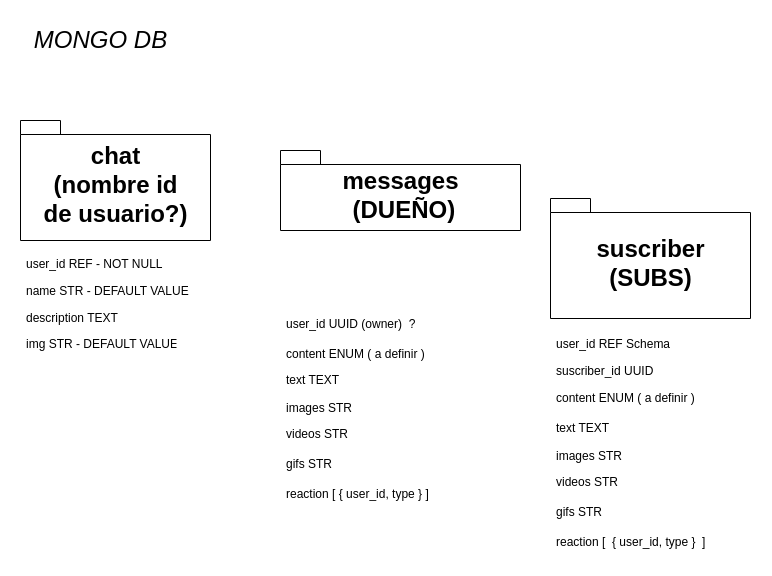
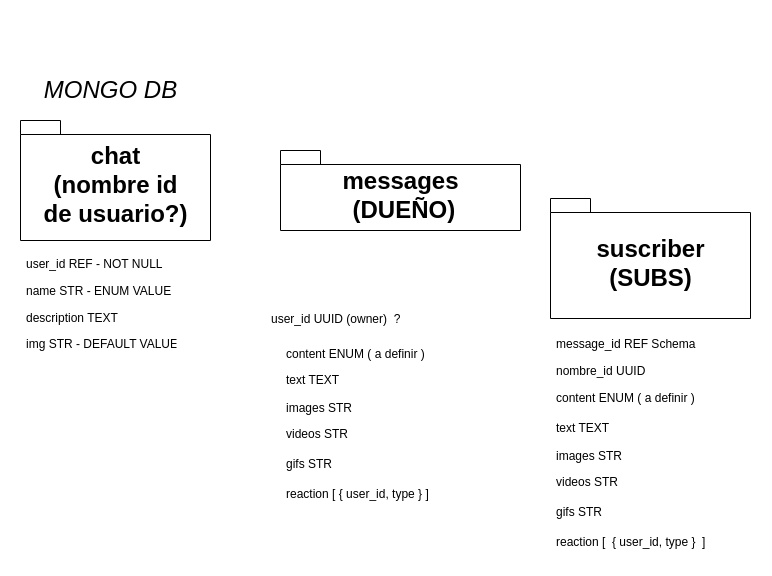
- <mxCell id="4" value="&lt;span style=&quot;font-size: 24px;&quot;&gt;&lt;i&gt;MONGO DB&lt;/i&gt;&lt;/span&gt;" style="text;html=1;align=center;verticalAlign=middle;resizable=0;points=[];autosize=1;strokeColor=none;fillColor=none;" parent="1" vertex="1"><mxGeometry x="20" y="20" width="160" height="40" as="geometry" /></mxCell>
+ <mxCell id="4" value="&lt;span style=&quot;font-size: 24px;&quot;&gt;&lt;i&gt;MONGO DB&lt;/i&gt;&lt;/span&gt;" style="text;html=1;align=center;verticalAlign=middle;resizable=0;points=[];autosize=1;strokeColor=none;fillColor=none;" parent="1" vertex="1"><mxGeometry x="30" y="70" width="160" height="40" as="geometry" /></mxCell>
- <mxCell id="19" value="name STR - DEFAULT VALUE" style="text;strokeColor=none;fillColor=none;align=left;verticalAlign=top;spacingLeft=4;spacingRight=4;overflow=hidden;rotatable=0;points=[[0,0.5],[1,0.5]];portConstraint=eastwest;" parent="1" vertex="1"><mxGeometry x="20" y="277" width="180" height="26" as="geometry" /></mxCell>
+ <mxCell id="19" value="name STR - ENUM VALUE" style="text;strokeColor=none;fillColor=none;align=left;verticalAlign=top;spacingLeft=4;spacingRight=4;overflow=hidden;rotatable=0;points=[[0,0.5],[1,0.5]];portConstraint=eastwest;" parent="1" vertex="1"><mxGeometry x="20" y="277" width="180" height="26" as="geometry" /></mxCell>
- <mxCell id="6" value="user_id UUID (owner)  ?" style="text;strokeColor=none;fillColor=none;align=left;verticalAlign=top;spacingLeft=4;spacingRight=4;overflow=hidden;rotatable=0;points=[[0,0.5],[1,0.5]];portConstraint=eastwest;" parent="1" vertex="1"><mxGeometry x="280" y="310" width="160" height="26" as="geometry" /></mxCell>
+ <mxCell id="6" value="user_id UUID (owner)  ?" style="text;strokeColor=none;fillColor=none;align=left;verticalAlign=top;spacingLeft=4;spacingRight=4;overflow=hidden;rotatable=0;points=[[0,0.5],[1,0.5]];portConstraint=eastwest;" parent="1" vertex="1"><mxGeometry x="265" y="305" width="160" height="26" as="geometry" /></mxCell>
- <mxCell id="24" value="user_id REF Schema" style="text;strokeColor=none;fillColor=none;align=left;verticalAlign=top;spacingLeft=4;spacingRight=4;overflow=hidden;rotatable=0;points=[[0,0.5],[1,0.5]];portConstraint=eastwest;" parent="1" vertex="1"><mxGeometry x="550" y="330" width="160" height="26" as="geometry" /></mxCell>
+ <mxCell id="24" value="message_id REF Schema" style="text;strokeColor=none;fillColor=none;align=left;verticalAlign=top;spacingLeft=4;spacingRight=4;overflow=hidden;rotatable=0;points=[[0,0.5],[1,0.5]];portConstraint=eastwest;" parent="1" vertex="1"><mxGeometry x="550" y="330" width="160" height="26" as="geometry" /></mxCell>
- <mxCell id="13" value="suscriber_id UUID" style="text;strokeColor=none;fillColor=none;align=left;verticalAlign=top;spacingLeft=4;spacingRight=4;overflow=hidden;rotatable=0;points=[[0,0.5],[1,0.5]];portConstraint=eastwest;" parent="1" vertex="1"><mxGeometry x="550" y="357" width="160" height="26" as="geometry" /></mxCell>
+ <mxCell id="13" value="nombre_id UUID" style="text;strokeColor=none;fillColor=none;align=left;verticalAlign=top;spacingLeft=4;spacingRight=4;overflow=hidden;rotatable=0;points=[[0,0.5],[1,0.5]];portConstraint=eastwest;" parent="1" vertex="1"><mxGeometry x="550" y="357" width="160" height="26" as="geometry" /></mxCell>
